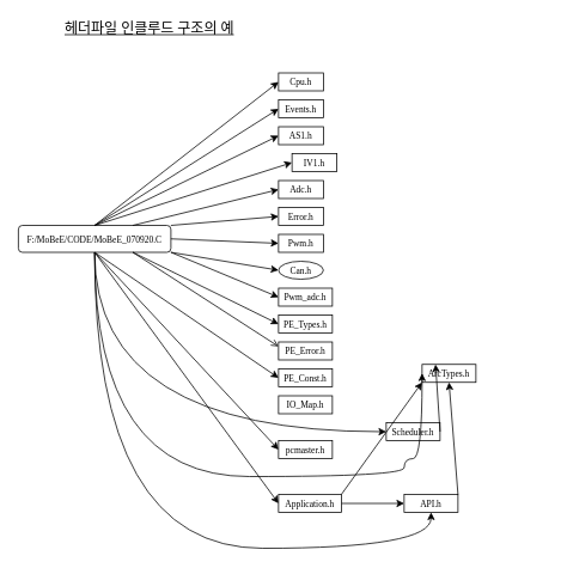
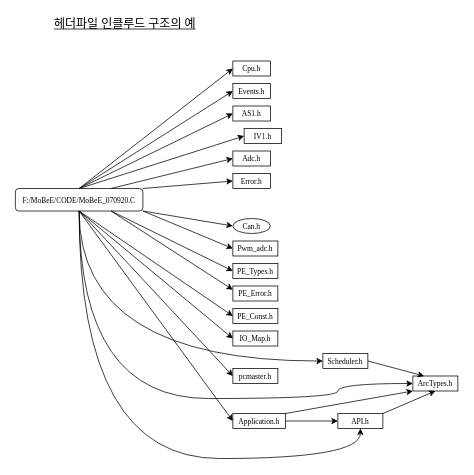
- <mxCell id="13" value="" style="endArrow=classic;html=1;fontFamily=Arial Unicode MS;fontSize=10;entryX=0;entryY=0.5;entryDx=0;entryDy=0;exitX=1;exitY=0.5;exitDx=0;exitDy=0;" edge="1" parent="1" source="3" target="36"><mxGeometry width="50" height="50" relative="1" as="geometry"><mxPoint x="270" y="265.667" as="sourcePoint" /><mxPoint x="330" y="120.667" as="targetPoint" /></mxGeometry></mxCell>
- <mxCell id="36" value="Pwm.h" style="rounded=0;whiteSpace=wrap;html=1;fontFamily=Arial Unicode MS;fontSize=10;" vertex="1" parent="29"><mxGeometry x="5.684e-14" y="180" width="50" height="20" as="geometry" /></mxCell>
+ <mxCell id="19" value="" style="endArrow=classic;html=1;fontFamily=Arial Unicode MS;fontSize=10;entryX=0;entryY=0.5;entryDx=0;entryDy=0;exitX=0.5;exitY=1;exitDx=0;exitDy=0;" edge="1" parent="1" source="3" target="42"><mxGeometry width="50" height="50" relative="1" as="geometry"><mxPoint x="330" y="325.667" as="sourcePoint" /><mxPoint x="390" y="180.667" as="targetPoint" /></mxGeometry></mxCell>
- <mxCell id="17" value="" style="endArrow=open;html=1;fontFamily=Arial Unicode MS;fontSize=10;entryX=0;entryY=0.25;entryDx=0;entryDy=0;exitX=0.75;exitY=1;exitDx=0;exitDy=0;" edge="1" parent="1" source="3" target="38"><mxGeometry width="50" height="50" relative="1" as="geometry"><mxPoint x="310" y="305.667" as="sourcePoint" /><mxPoint x="370" y="160.667" as="targetPoint" /></mxGeometry></mxCell>
+ <mxCell id="17" value="" style="endArrow=classic;html=1;fontFamily=Arial Unicode MS;fontSize=10;entryX=0;entryY=0.25;entryDx=0;entryDy=0;exitX=0.75;exitY=1;exitDx=0;exitDy=0;" edge="1" parent="1" source="3" target="38"><mxGeometry width="50" height="50" relative="1" as="geometry"><mxPoint x="310" y="305.667" as="sourcePoint" /><mxPoint x="370" y="160.667" as="targetPoint" /></mxGeometry></mxCell>
- <mxCell id="5" value="ArcTypes.h" style="rounded=0;whiteSpace=wrap;html=1;fontFamily=Arial Unicode MS;fontSize=10;" vertex="1" parent="1"><mxGeometry x="470" y="405.667" width="60" height="20" as="geometry" /></mxCell>
+ <mxCell id="5" value="ArcTypes.h" style="rounded=0;whiteSpace=wrap;html=1;fontFamily=Arial Unicode MS;fontSize=10;" vertex="1" parent="1"><mxGeometry x="550" y="500.667" width="60" height="20" as="geometry" /></mxCell>
